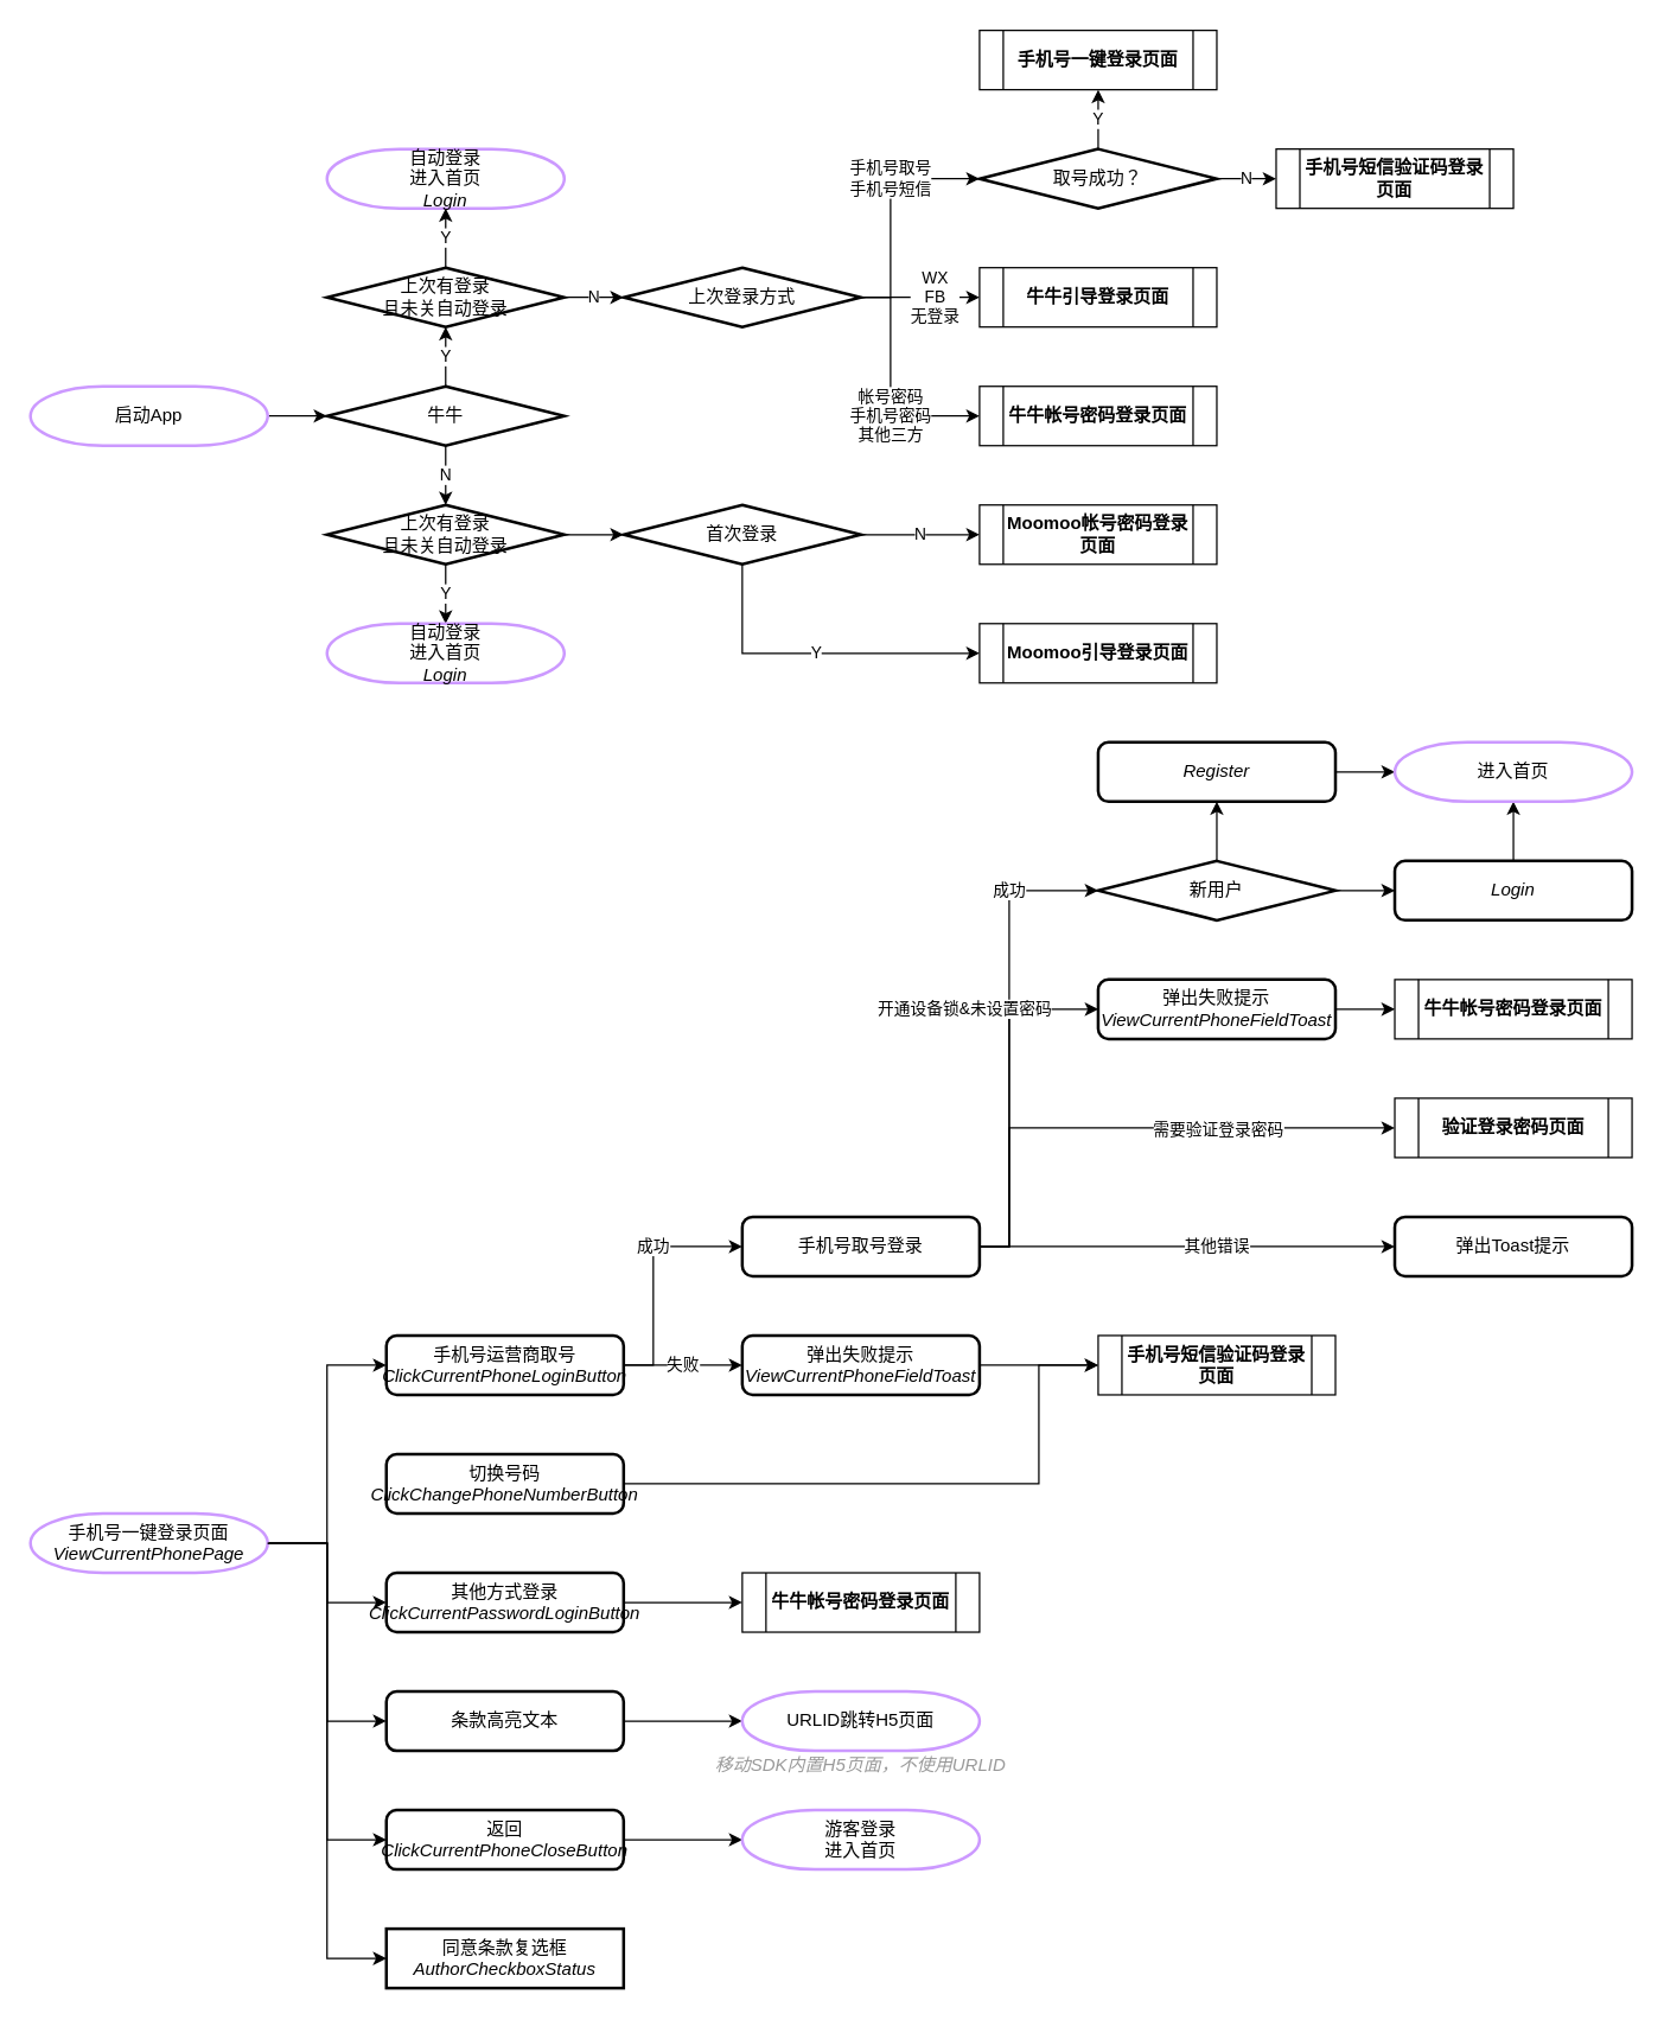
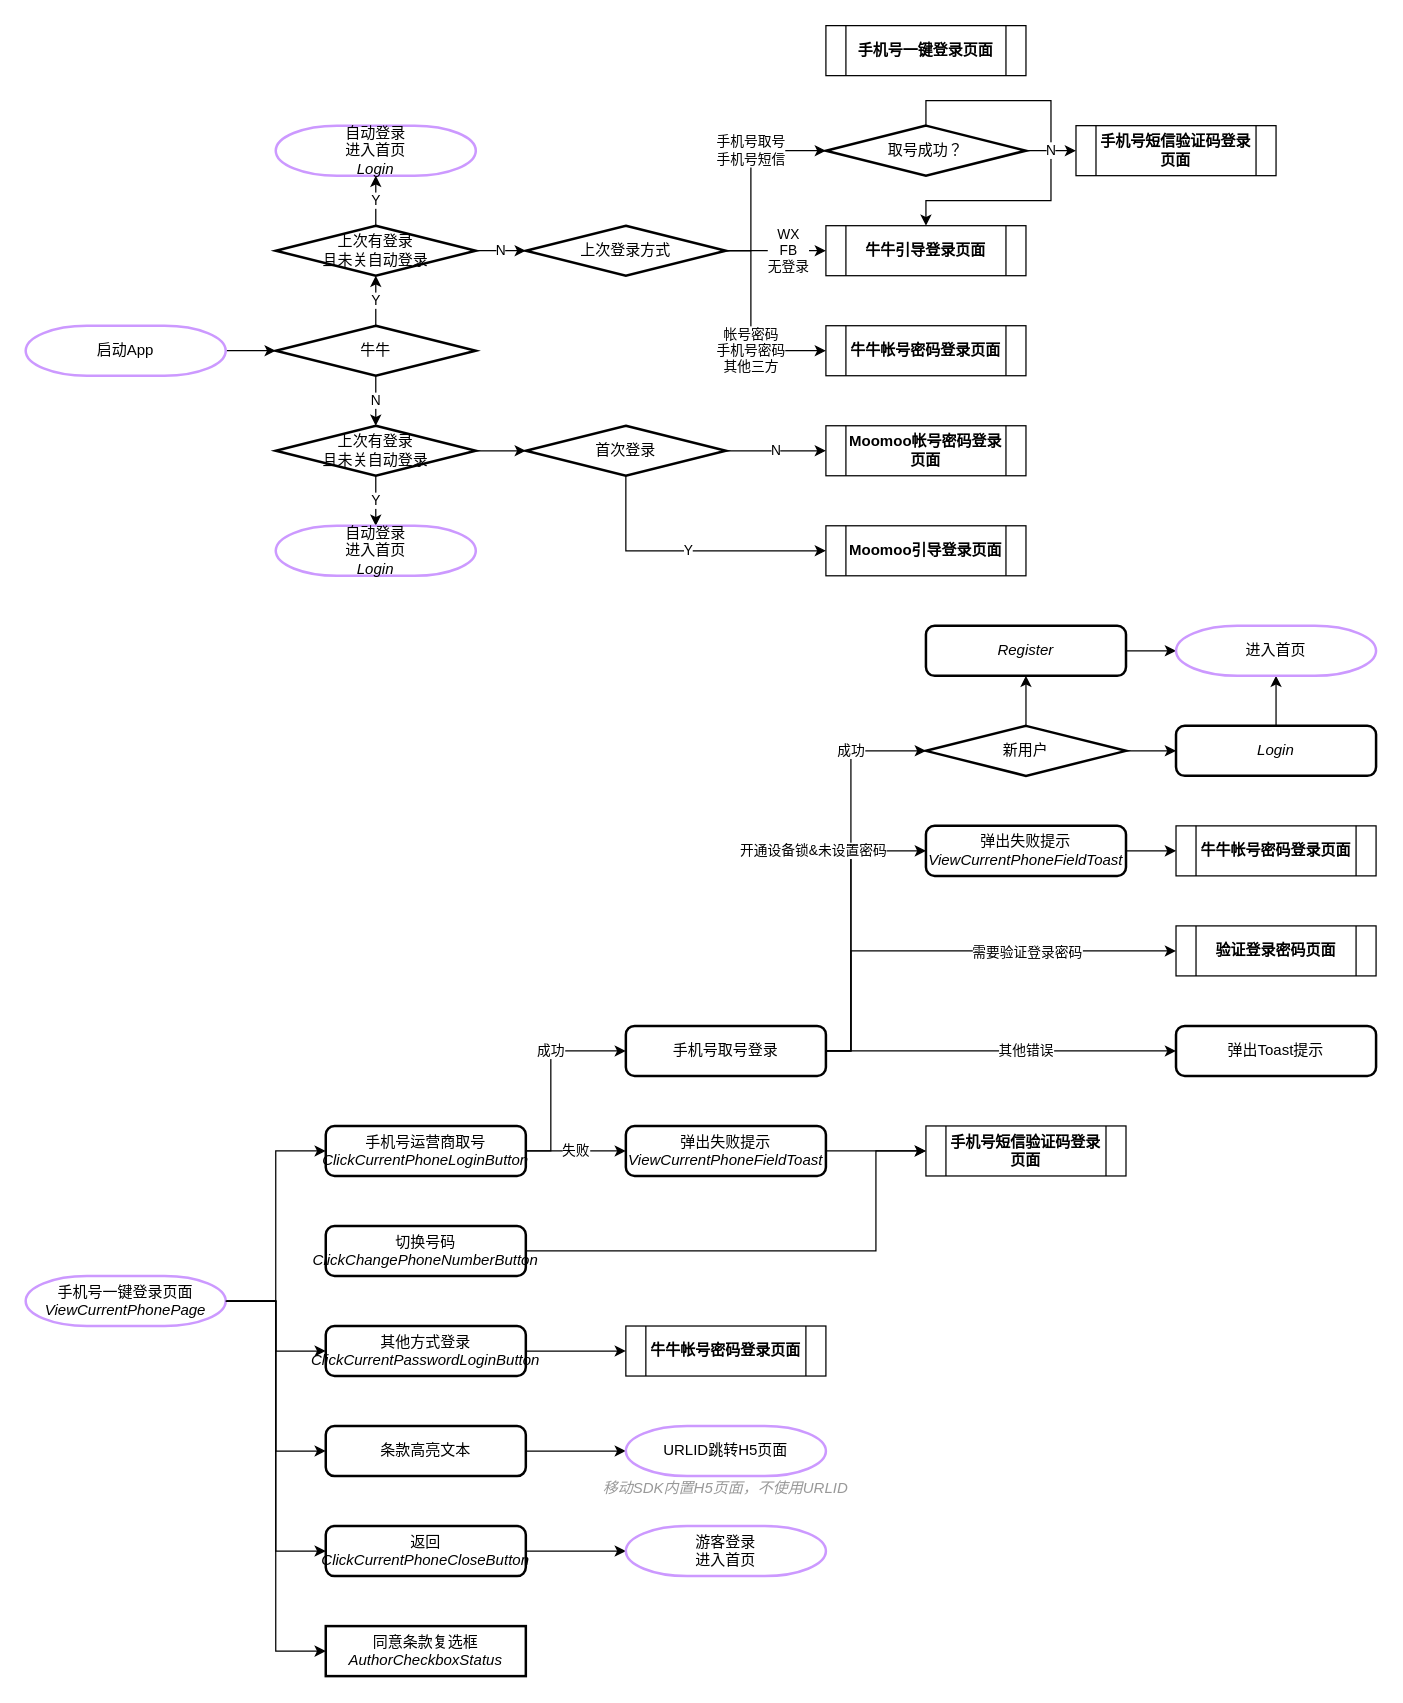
- <mxCell id="29" value="Y" style="edgeStyle=orthogonalEdgeStyle;rounded=0;orthogonalLoop=1;jettySize=auto;html=1;exitX=0.5;exitY=0;exitDx=0;exitDy=0;exitPerimeter=0;entryX=0.5;entryY=1;entryDx=0;entryDy=0;" edge="1" parent="1" source="31" target="32"><mxGeometry relative="1" as="geometry" /></mxCell>
+ <mxCell id="29" value="Y" style="edgeStyle=orthogonalEdgeStyle;rounded=0;orthogonalLoop=1;jettySize=auto;html=1;exitX=0.5;exitY=0;exitDx=0;exitDy=0;exitPerimeter=0;" edge="1" parent="1" source="31" target="20"><mxGeometry relative="1" as="geometry" /></mxCell>
